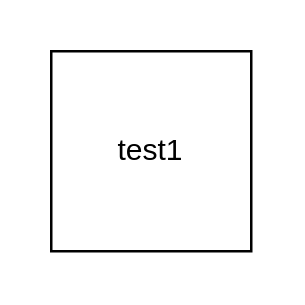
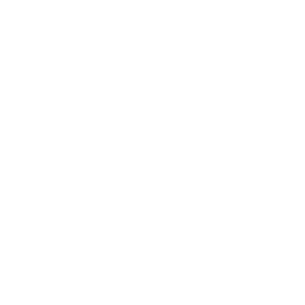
- <mxCell id="2" value="test1" style="whiteSpace=wrap;html=1;aspect=fixed;" vertex="1" parent="1"><mxGeometry x="20" y="20" width="80" height="80" as="geometry" /></mxCell>
